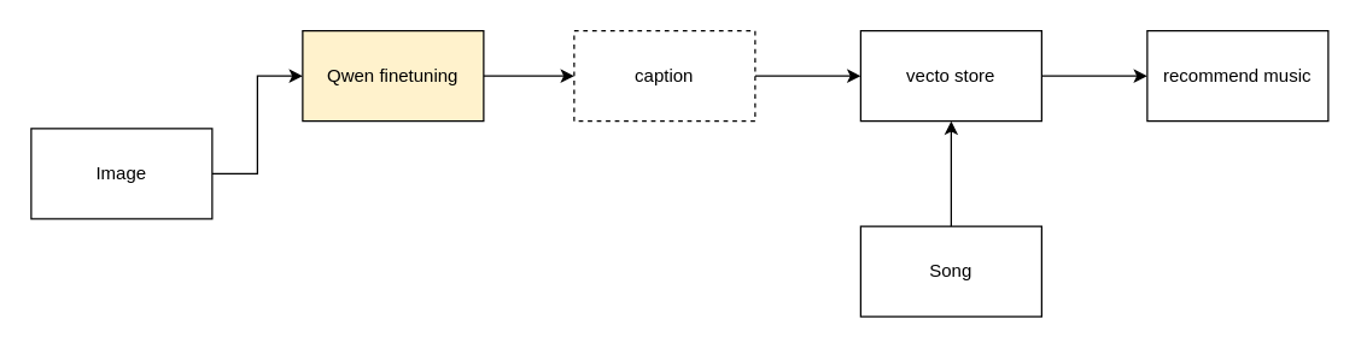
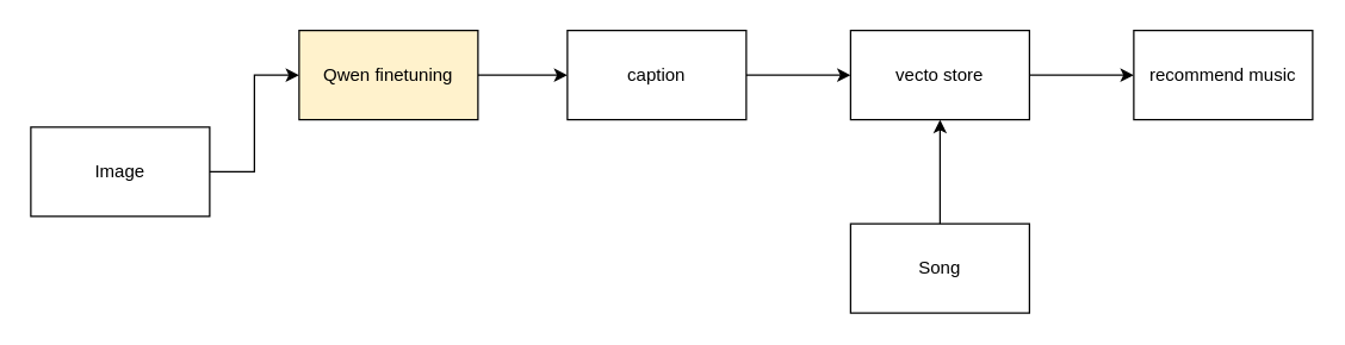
- <mxCell id="7" value="caption" style="rounded=0;whiteSpace=wrap;html=1;dashed=1;" vertex="1" parent="1"><mxGeometry x="380" y="20" width="120" height="60" as="geometry" /></mxCell>
+ <mxCell id="7" value="caption" style="rounded=0;whiteSpace=wrap;html=1;" vertex="1" parent="1"><mxGeometry x="380" y="20" width="120" height="60" as="geometry" /></mxCell>
